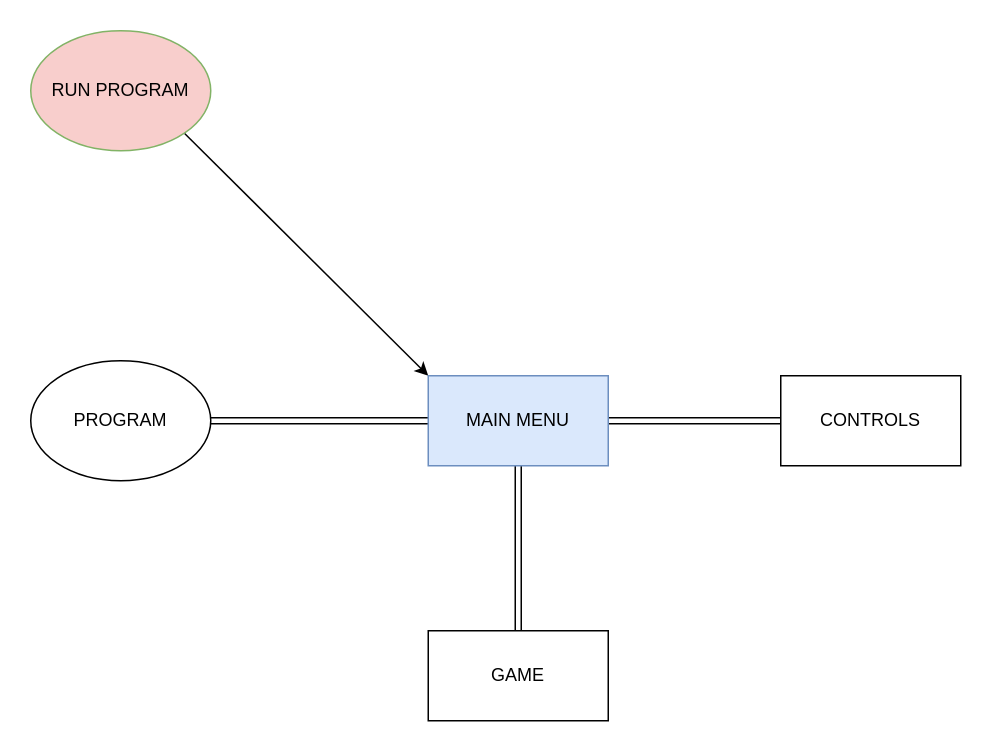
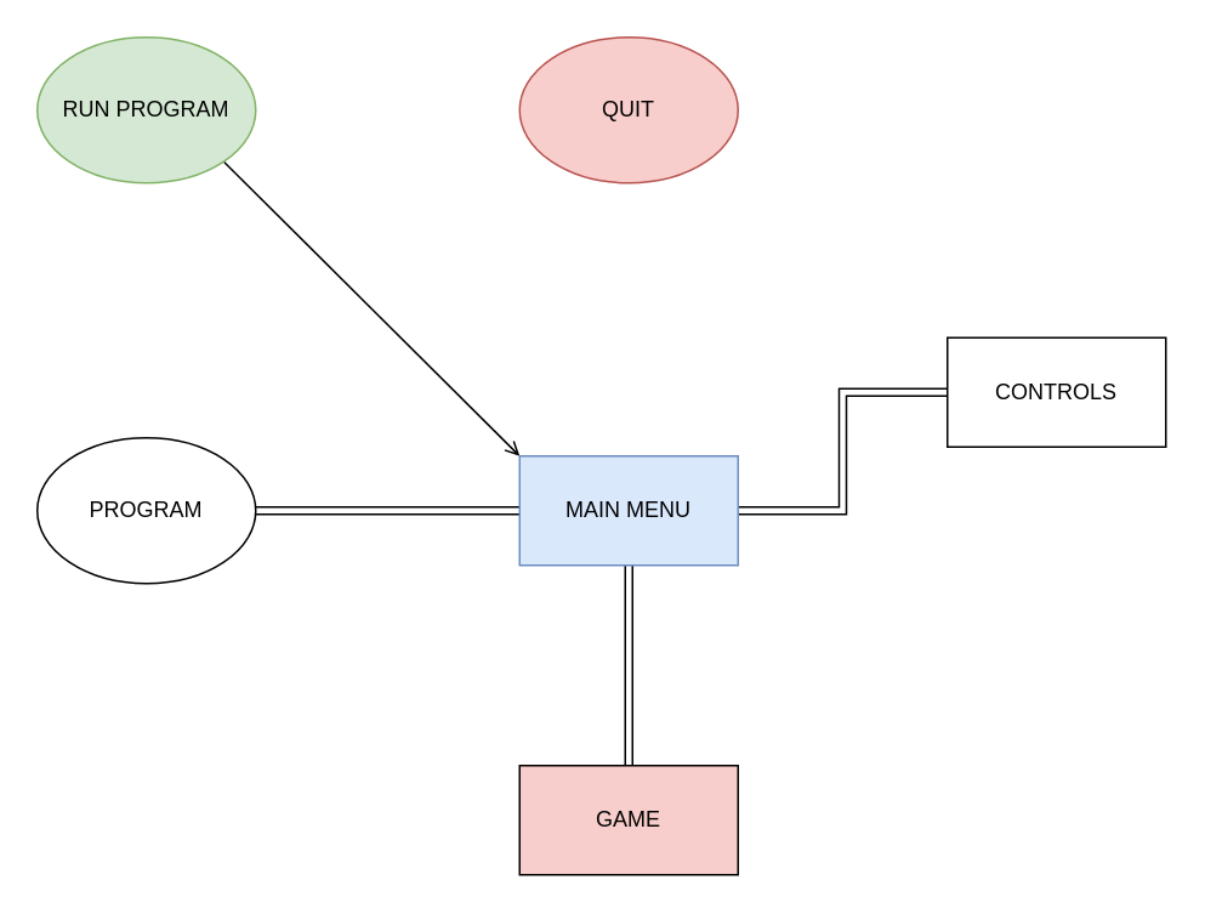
- <mxCell id="9" value="RUN PROGRAM" style="ellipse;whiteSpace=wrap;html=1;fillColor=#f8cecc;strokeColor=#82b366;" vertex="1" parent="1"><mxGeometry x="20" y="20" width="120" height="80" as="geometry" /></mxCell>
+ <mxCell id="9" value="RUN PROGRAM" style="ellipse;whiteSpace=wrap;html=1;fillColor=#d5e8d4;strokeColor=#82b366;" vertex="1" parent="1"><mxGeometry x="20" y="20" width="120" height="80" as="geometry" /></mxCell>
+ <mxCell id="10" value="QUIT" style="ellipse;whiteSpace=wrap;html=1;fillColor=#f8cecc;strokeColor=#b85450;" vertex="1" parent="1"><mxGeometry x="285" y="20" width="120" height="80" as="geometry" /></mxCell>
- <mxCell id="5" style="rounded=0;orthogonalLoop=1;jettySize=auto;html=1;exitX=1;exitY=1;exitDx=0;exitDy=0;entryX=0;entryY=0;entryDx=0;entryDy=0;" edge="1" parent="1" source="9" target="6"><mxGeometry relative="1" as="geometry"><mxPoint x="120" y="90" as="sourcePoint" /></mxGeometry></mxCell>
+ <mxCell id="5" style="rounded=0;orthogonalLoop=1;jettySize=auto;html=1;exitX=1;exitY=1;exitDx=0;exitDy=0;entryX=0;entryY=0;entryDx=0;entryDy=0;endArrow=open;" edge="1" parent="1" source="9" target="6"><mxGeometry relative="1" as="geometry"><mxPoint x="120" y="90" as="sourcePoint" /></mxGeometry></mxCell>
- <mxCell id="8" value="CONTROLS" style="whiteSpace=wrap;html=1;" vertex="1" parent="1"><mxGeometry x="520" y="250" width="120" height="60" as="geometry" /></mxCell>
+ <mxCell id="8" value="CONTROLS" style="whiteSpace=wrap;html=1;" vertex="1" parent="1"><mxGeometry x="520" y="185" width="120" height="60" as="geometry" /></mxCell>
- <mxCell id="7" value="GAME" style="whiteSpace=wrap;html=1;" vertex="1" parent="1"><mxGeometry x="285" y="420" width="120" height="60" as="geometry" /></mxCell>
+ <mxCell id="7" value="GAME" style="whiteSpace=wrap;html=1;fillColor=#f8cecc;" vertex="1" parent="1"><mxGeometry x="285" y="420" width="120" height="60" as="geometry" /></mxCell>
